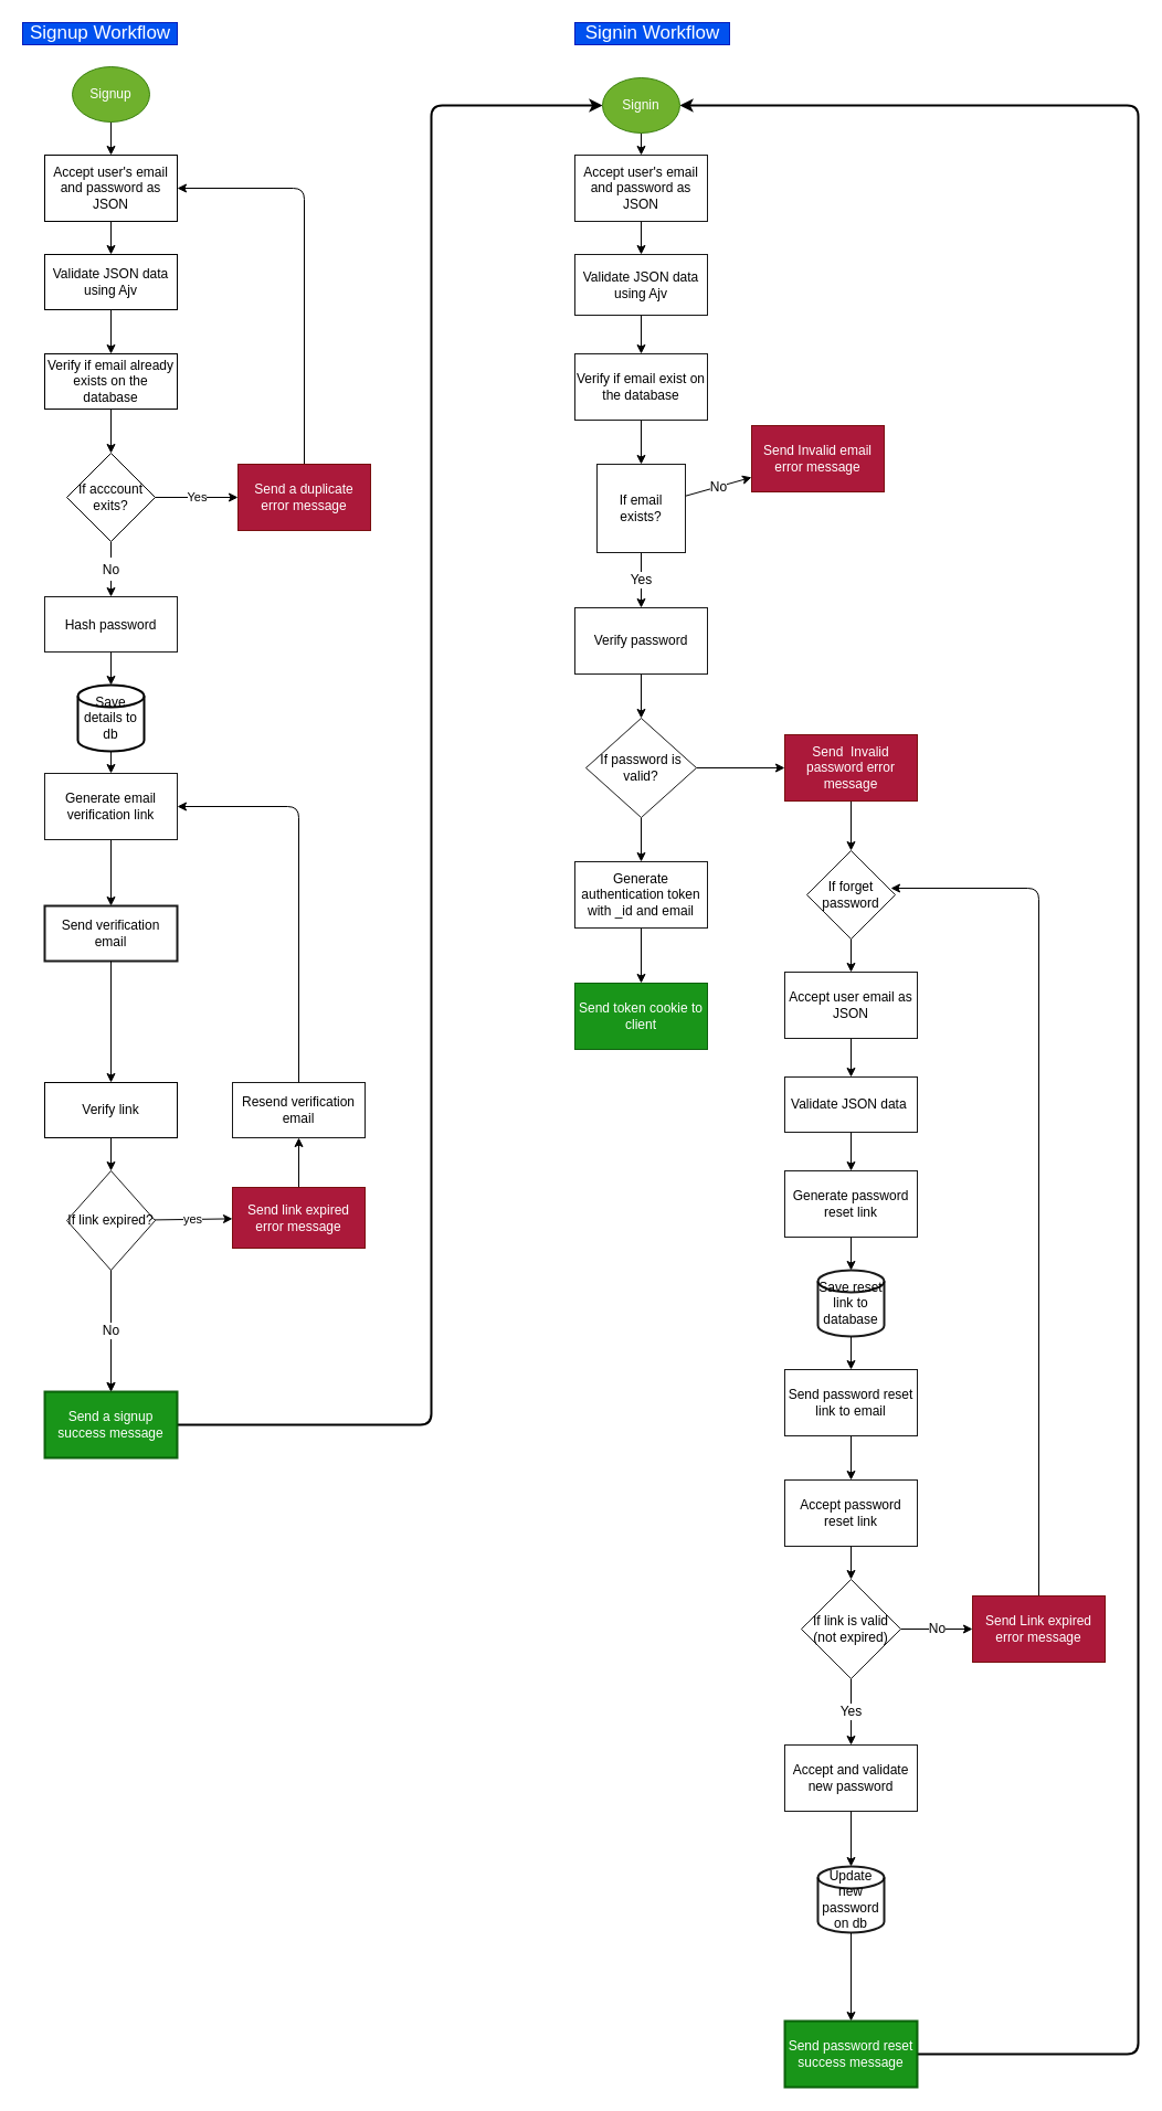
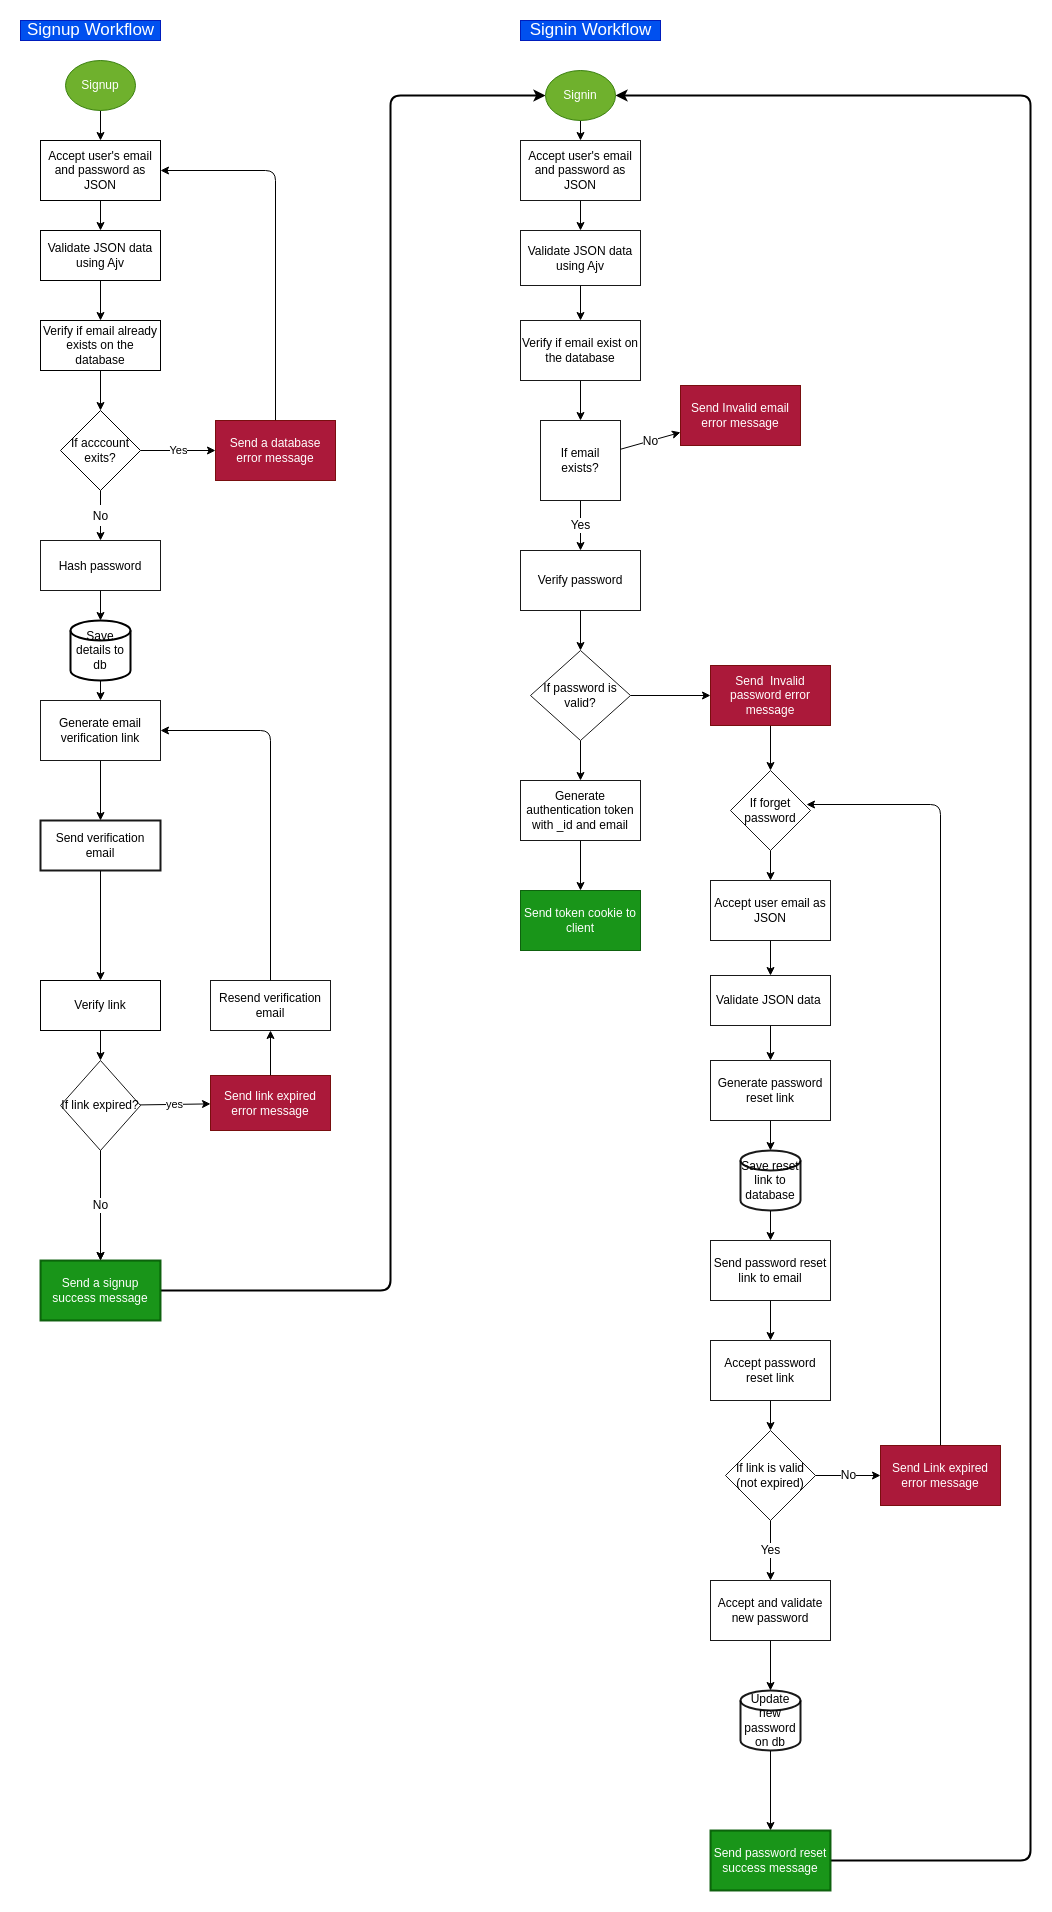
- <mxCell id="12" value="Send a duplicate error message" style="whiteSpace=wrap;html=1;rounded=0;fillColor=#a20025;fontColor=#ffffff;strokeColor=#6F0000;opacity=90;" parent="1" vertex="1"><mxGeometry x="215" y="420" width="120" height="60" as="geometry" /></mxCell>
+ <mxCell id="12" value="Send a database error message" style="whiteSpace=wrap;html=1;rounded=0;fillColor=#a20025;fontColor=#ffffff;strokeColor=#6F0000;opacity=90;" parent="1" vertex="1"><mxGeometry x="215" y="420" width="120" height="60" as="geometry" /></mxCell>
